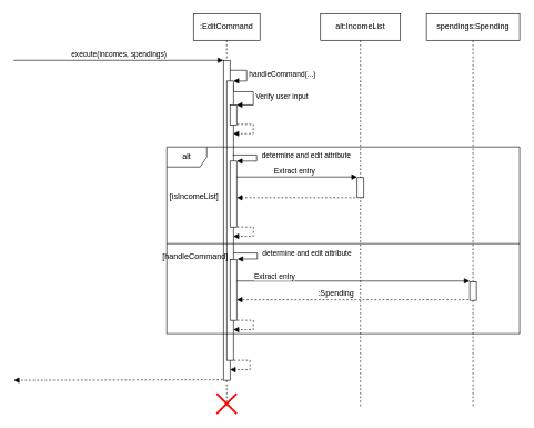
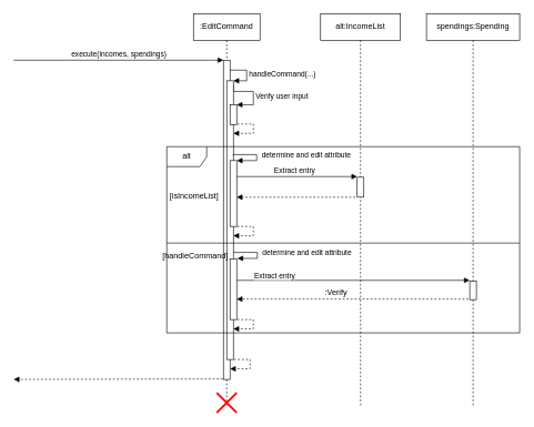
- <mxCell id="31" value=":Spending" style="text;html=1;align=center;verticalAlign=middle;resizable=0;points=[];autosize=1;strokeColor=none;fillColor=none;" vertex="1" parent="1"><mxGeometry x="464" y="424" width="80" height="30" as="geometry" /></mxCell>
+ <mxCell id="31" value=":Verify" style="text;html=1;align=center;verticalAlign=middle;resizable=0;points=[];autosize=1;strokeColor=none;fillColor=none;" vertex="1" parent="1"><mxGeometry x="464" y="424" width="80" height="30" as="geometry" /></mxCell>
